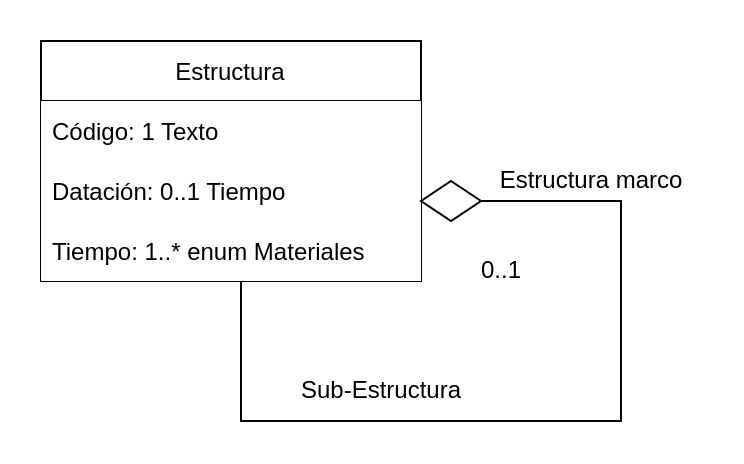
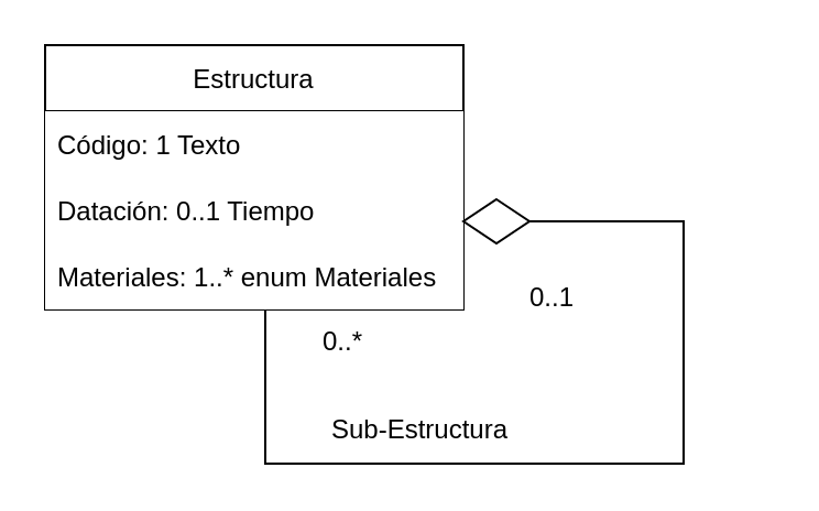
- <mxCell id="10" value="Estructura marco" style="text;html=1;resizable=0;autosize=1;align=center;verticalAlign=middle;points=[];fillColor=none;strokeColor=none;rounded=0;" vertex="1" parent="1"><mxGeometry x="240" y="80" width="110" height="20" as="geometry" /></mxCell>
- <mxCell id="6" value="Tiempo: 1..* enum Materiales" style="text;strokeColor=none;fillColor=default;align=left;verticalAlign=middle;spacingLeft=4;spacingRight=4;overflow=hidden;points=[[0,0.5],[1,0.5]];portConstraint=eastwest;rotatable=0;" vertex="1" parent="3"><mxGeometry y="90" width="190" height="30" as="geometry" /></mxCell>
+ <mxCell id="6" value="Materiales: 1..* enum Materiales" style="text;strokeColor=none;fillColor=default;align=left;verticalAlign=middle;spacingLeft=4;spacingRight=4;overflow=hidden;points=[[0,0.5],[1,0.5]];portConstraint=eastwest;rotatable=0;" vertex="1" parent="3"><mxGeometry y="90" width="190" height="30" as="geometry" /></mxCell>
+ <mxCell id="8" value="0..*" style="text;html=1;resizable=0;autosize=1;align=center;verticalAlign=middle;points=[];fillColor=none;strokeColor=none;rounded=0;" vertex="1" parent="1"><mxGeometry x="140" y="145" width="30" height="20" as="geometry" /></mxCell>
